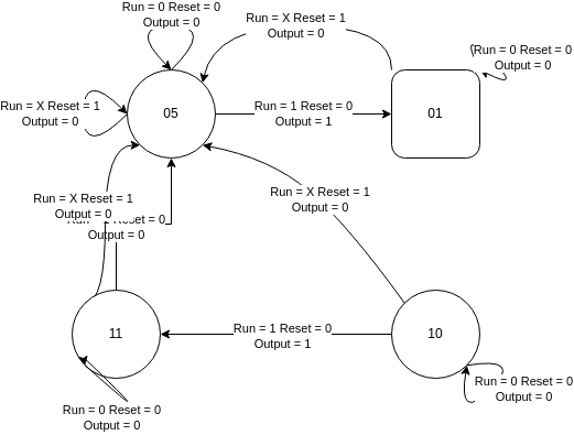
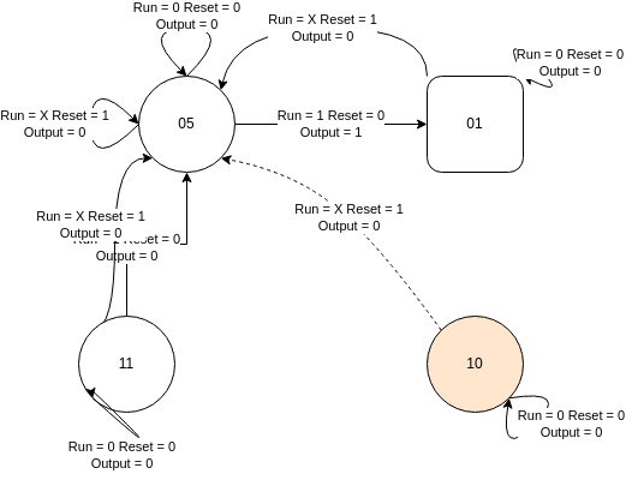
- <mxCell id="15" value="Run = X Reset = 1&lt;br&gt;Output = 0" style="curved=1;endArrow=classic;html=1;rounded=0;exitX=0;exitY=0;exitDx=0;exitDy=0;entryX=1;entryY=1;entryDx=0;entryDy=0;" parent="1" source="7" target="3" edge="1"><mxGeometry width="50" height="50" relative="1" as="geometry"><mxPoint x="190" y="180" as="sourcePoint" /><mxPoint x="240" y="130" as="targetPoint" /><Array as="points"><mxPoint x="270" y="200" /><mxPoint x="200" y="140" /></Array></mxGeometry></mxCell>
+ <mxCell id="15" value="Run = X Reset = 1&lt;br&gt;Output = 0" style="curved=1;endArrow=classic;html=1;rounded=0;exitX=0;exitY=0;exitDx=0;exitDy=0;entryX=1;entryY=1;entryDx=0;entryDy=0;dashed=1;" parent="1" source="7" target="3" edge="1"><mxGeometry width="50" height="50" relative="1" as="geometry"><mxPoint x="190" y="180" as="sourcePoint" /><mxPoint x="240" y="130" as="targetPoint" /><Array as="points"><mxPoint x="270" y="200" /><mxPoint x="200" y="140" /></Array></mxGeometry></mxCell>
- <mxCell id="5" style="edgeStyle=orthogonalEdgeStyle;rounded=0;orthogonalLoop=1;jettySize=auto;html=1;exitX=0;exitY=0.5;exitDx=0;exitDy=0;entryX=1;entryY=0.5;entryDx=0;entryDy=0;" parent="1" source="7" target="10" edge="1"><mxGeometry relative="1" as="geometry" /></mxCell>
- <mxCell id="6" value="Run = 1 Reset = 0&lt;br&gt;Output = 1" style="edgeLabel;html=1;align=center;verticalAlign=middle;resizable=0;points=[];" parent="5" vertex="1" connectable="0"><mxGeometry x="-0.047" y="1" relative="1" as="geometry"><mxPoint as="offset" /></mxGeometry></mxCell>
- <mxCell id="7" value="10" style="ellipse;whiteSpace=wrap;html=1;" parent="1" vertex="1"><mxGeometry x="310" y="260" width="80" height="80" as="geometry" /></mxCell>
+ <mxCell id="7" value="10" style="ellipse;whiteSpace=wrap;html=1;fillColor=#ffe6cc;" parent="1" vertex="1"><mxGeometry x="310" y="260" width="80" height="80" as="geometry" /></mxCell>
